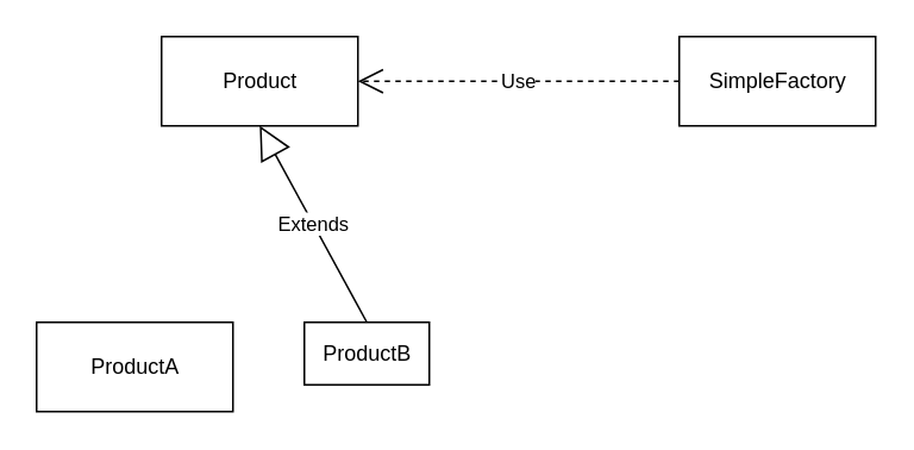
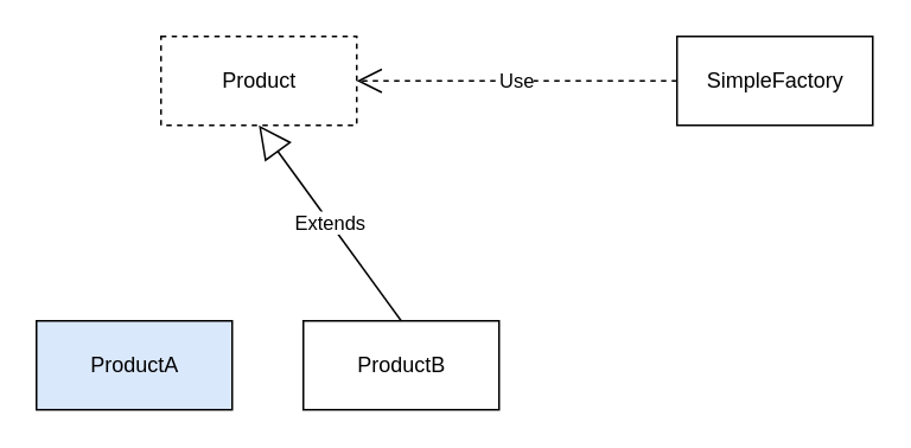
- <mxCell id="3" value="Product" style="html=1;" parent="1" vertex="1"><mxGeometry x="90" y="20" width="110" height="50" as="geometry" /></mxCell>
+ <mxCell id="3" value="Product" style="html=1;dashed=1;" parent="1" vertex="1"><mxGeometry x="90" y="20" width="110" height="50" as="geometry" /></mxCell>
- <mxCell id="5" value="ProductB" style="html=1;" parent="1" vertex="1"><mxGeometry x="170" y="180" width="70" height="35" as="geometry" /></mxCell>
+ <mxCell id="5" value="ProductB" style="html=1;" parent="1" vertex="1"><mxGeometry x="170" y="180" width="110" height="50" as="geometry" /></mxCell>
- <mxCell id="4" value="ProductA" style="html=1;" parent="1" vertex="1"><mxGeometry x="20" y="180" width="110" height="50" as="geometry" /></mxCell>
+ <mxCell id="4" value="ProductA" style="html=1;fillColor=#dae8fc;" parent="1" vertex="1"><mxGeometry x="20" y="180" width="110" height="50" as="geometry" /></mxCell>
